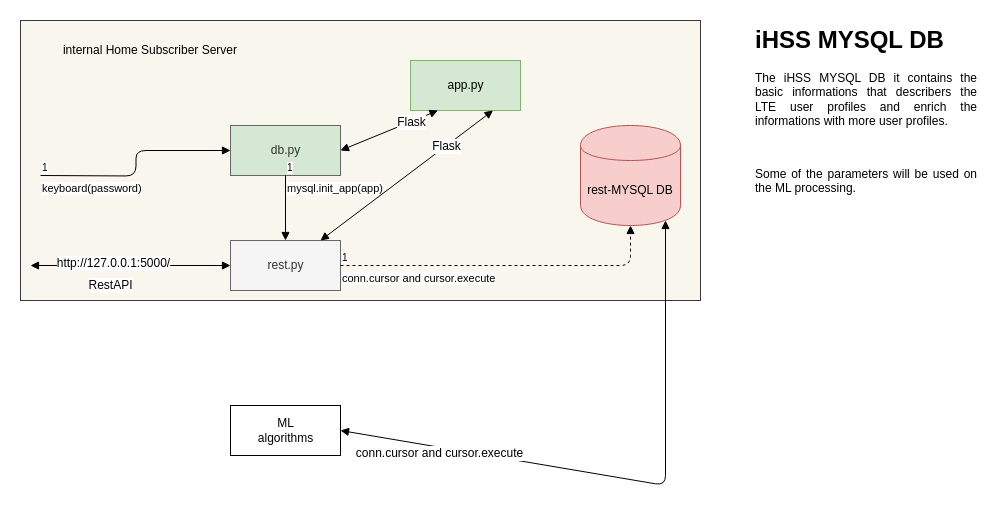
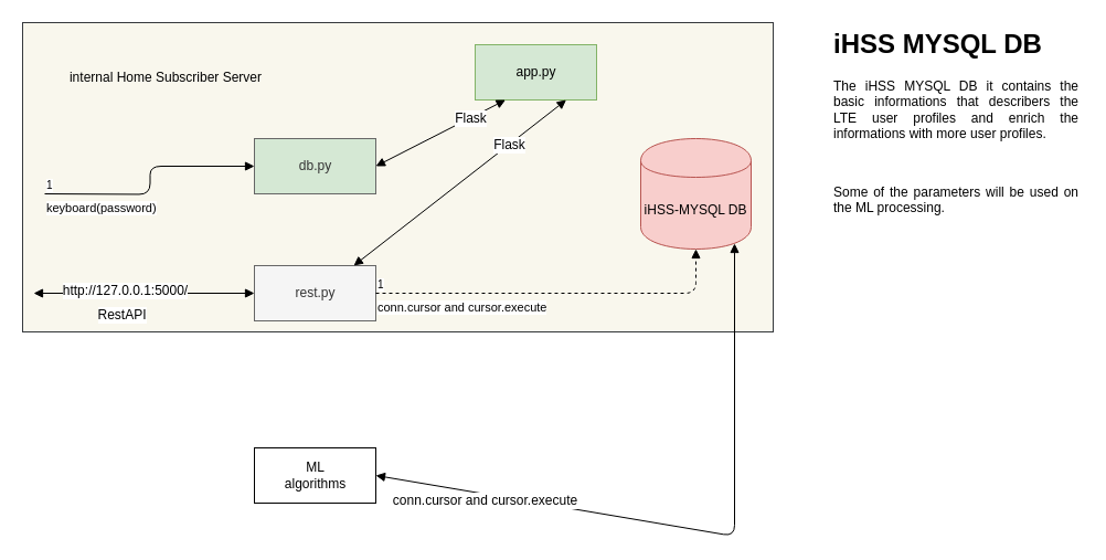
- <mxCell id="23" value="internal Home Subscriber Server" style="text;html=1;strokeColor=none;fillColor=none;align=center;verticalAlign=middle;whiteSpace=wrap;rounded=0;" vertex="1" parent="1"><mxGeometry x="60" y="40" width="180" height="20" as="geometry" /></mxCell>
+ <mxCell id="23" value="internal Home Subscriber Server" style="text;html=1;strokeColor=none;fillColor=none;align=center;verticalAlign=middle;whiteSpace=wrap;rounded=0;" vertex="1" parent="1"><mxGeometry x="60" y="60" width="180" height="20" as="geometry" /></mxCell>
- <mxCell id="4" value="app.py" style="html=1;fillColor=#d5e8d4;strokeColor=#82b366;" vertex="1" parent="1"><mxGeometry x="410" y="60" width="110" height="50" as="geometry" /></mxCell>
+ <mxCell id="4" value="app.py" style="html=1;fillColor=#d5e8d4;strokeColor=#82b366;" vertex="1" parent="1"><mxGeometry x="430" y="40" width="110" height="50" as="geometry" /></mxCell>
- <mxCell id="3" value="&lt;div&gt;rest-MYSQL DB&lt;/div&gt;" style="shape=cylinder;whiteSpace=wrap;html=1;boundedLbl=1;backgroundOutline=1;fillColor=#f8cecc;strokeColor=#b85450;" vertex="1" parent="1"><mxGeometry x="580" y="125" width="100" height="100" as="geometry" /></mxCell>
+ <mxCell id="3" value="&lt;div&gt;iHSS-MYSQL DB&lt;/div&gt;" style="shape=cylinder;whiteSpace=wrap;html=1;boundedLbl=1;backgroundOutline=1;fillColor=#f8cecc;strokeColor=#b85450;" vertex="1" parent="1"><mxGeometry x="580" y="125" width="100" height="100" as="geometry" /></mxCell>
- <mxCell id="7" value="mysql.init_app(app)" style="endArrow=block;endFill=1;html=1;edgeStyle=orthogonalEdgeStyle;align=left;verticalAlign=top;entryX=0.5;entryY=0;entryDx=0;entryDy=0;exitX=0.5;exitY=1;exitDx=0;exitDy=0;" edge="1" parent="1" source="5" target="6"><mxGeometry x="-1" relative="1" as="geometry"><mxPoint x="350" y="190" as="sourcePoint" /><mxPoint x="540" y="280" as="targetPoint" /></mxGeometry></mxCell>
- <mxCell id="8" value="1" style="resizable=0;html=1;align=left;verticalAlign=bottom;labelBackgroundColor=#ffffff;fontSize=10;" connectable="0" vertex="1" parent="7"><mxGeometry x="-1" relative="1" as="geometry" /></mxCell>
